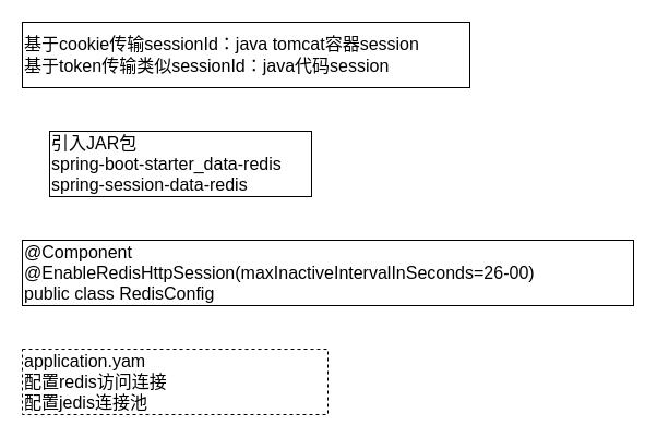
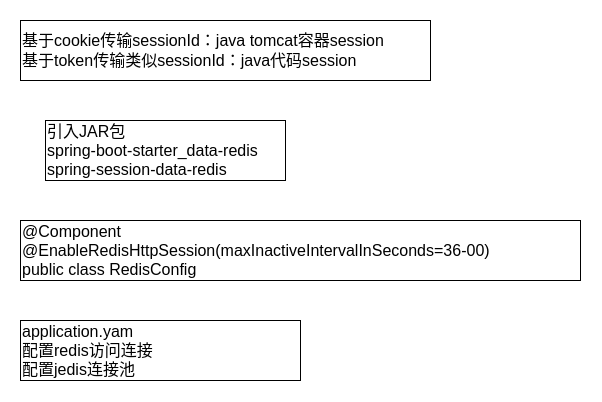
- <mxCell id="3" value="@Component&lt;br&gt;@EnableRedisHttpSession(maxInactiveIntervalInSeconds=26-00)&lt;br&gt;public class RedisConfig" style="rounded=0;whiteSpace=wrap;html=1;fontSize=16;align=left;" vertex="1" parent="1"><mxGeometry x="20" y="220" width="560" height="60" as="geometry" /></mxCell>
+ <mxCell id="3" value="@Component&lt;br&gt;@EnableRedisHttpSession(maxInactiveIntervalInSeconds=36-00)&lt;br&gt;public class RedisConfig" style="rounded=0;whiteSpace=wrap;html=1;fontSize=16;align=left;" vertex="1" parent="1"><mxGeometry x="20" y="220" width="560" height="60" as="geometry" /></mxCell>
- <mxCell id="4" value="application.yam&lt;br&gt;配置redis访问连接&lt;br&gt;配置jedis连接池" style="rounded=0;whiteSpace=wrap;html=1;fontSize=16;align=left;dashed=1;" vertex="1" parent="1"><mxGeometry x="20" y="320" width="280" height="60" as="geometry" /></mxCell>
+ <mxCell id="4" value="application.yam&lt;br&gt;配置redis访问连接&lt;br&gt;配置jedis连接池" style="rounded=0;whiteSpace=wrap;html=1;fontSize=16;align=left;" vertex="1" parent="1"><mxGeometry x="20" y="320" width="280" height="60" as="geometry" /></mxCell>
